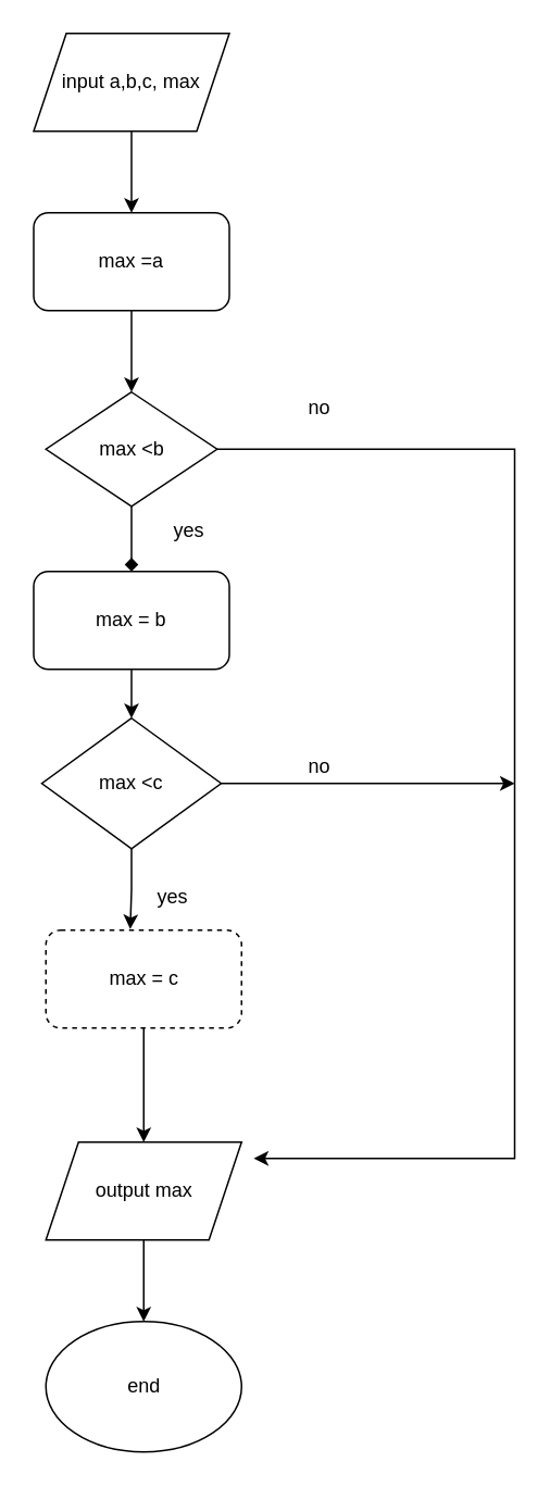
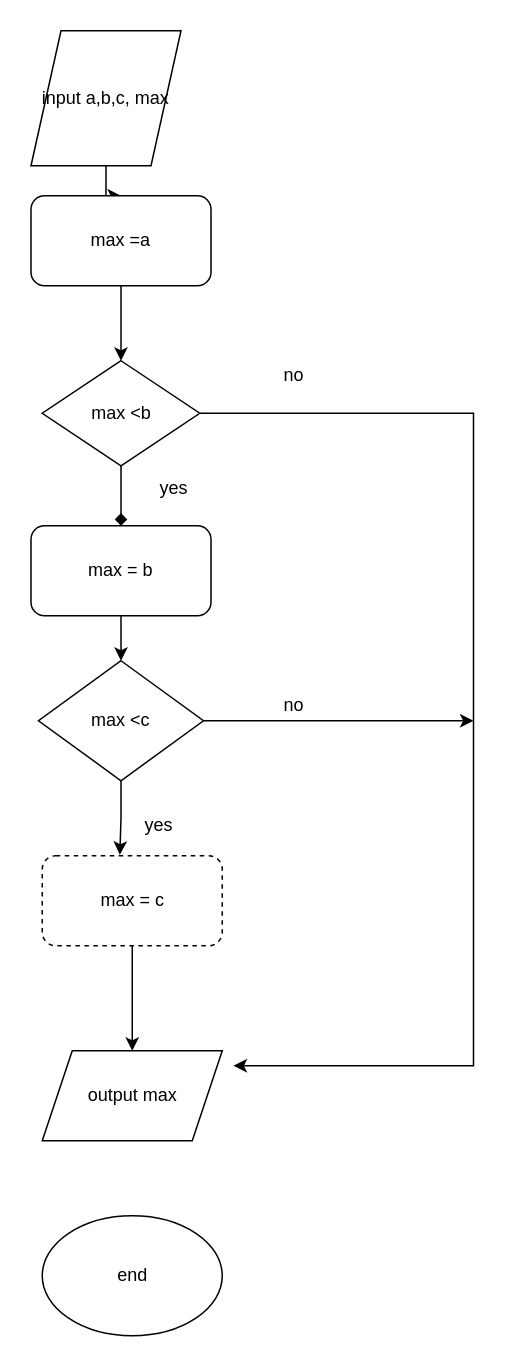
- <mxCell id="3" value="input a,b,c, max" style="shape=parallelogram;perimeter=parallelogramPerimeter;whiteSpace=wrap;html=1;fixedSize=1;" parent="1" vertex="1"><mxGeometry x="20" y="20" width="120" height="60" as="geometry" /></mxCell>
+ <mxCell id="3" value="input a,b,c, max" style="shape=parallelogram;perimeter=parallelogramPerimeter;whiteSpace=wrap;html=1;fixedSize=1;" parent="1" vertex="1"><mxGeometry x="20" y="20" width="100" height="90" as="geometry" /></mxCell>
- <mxCell id="16" style="edgeStyle=orthogonalEdgeStyle;rounded=0;orthogonalLoop=1;jettySize=auto;html=1;entryX=0.5;entryY=0;entryDx=0;entryDy=0;" parent="1" source="17" target="18" edge="1"><mxGeometry relative="1" as="geometry" /></mxCell>
